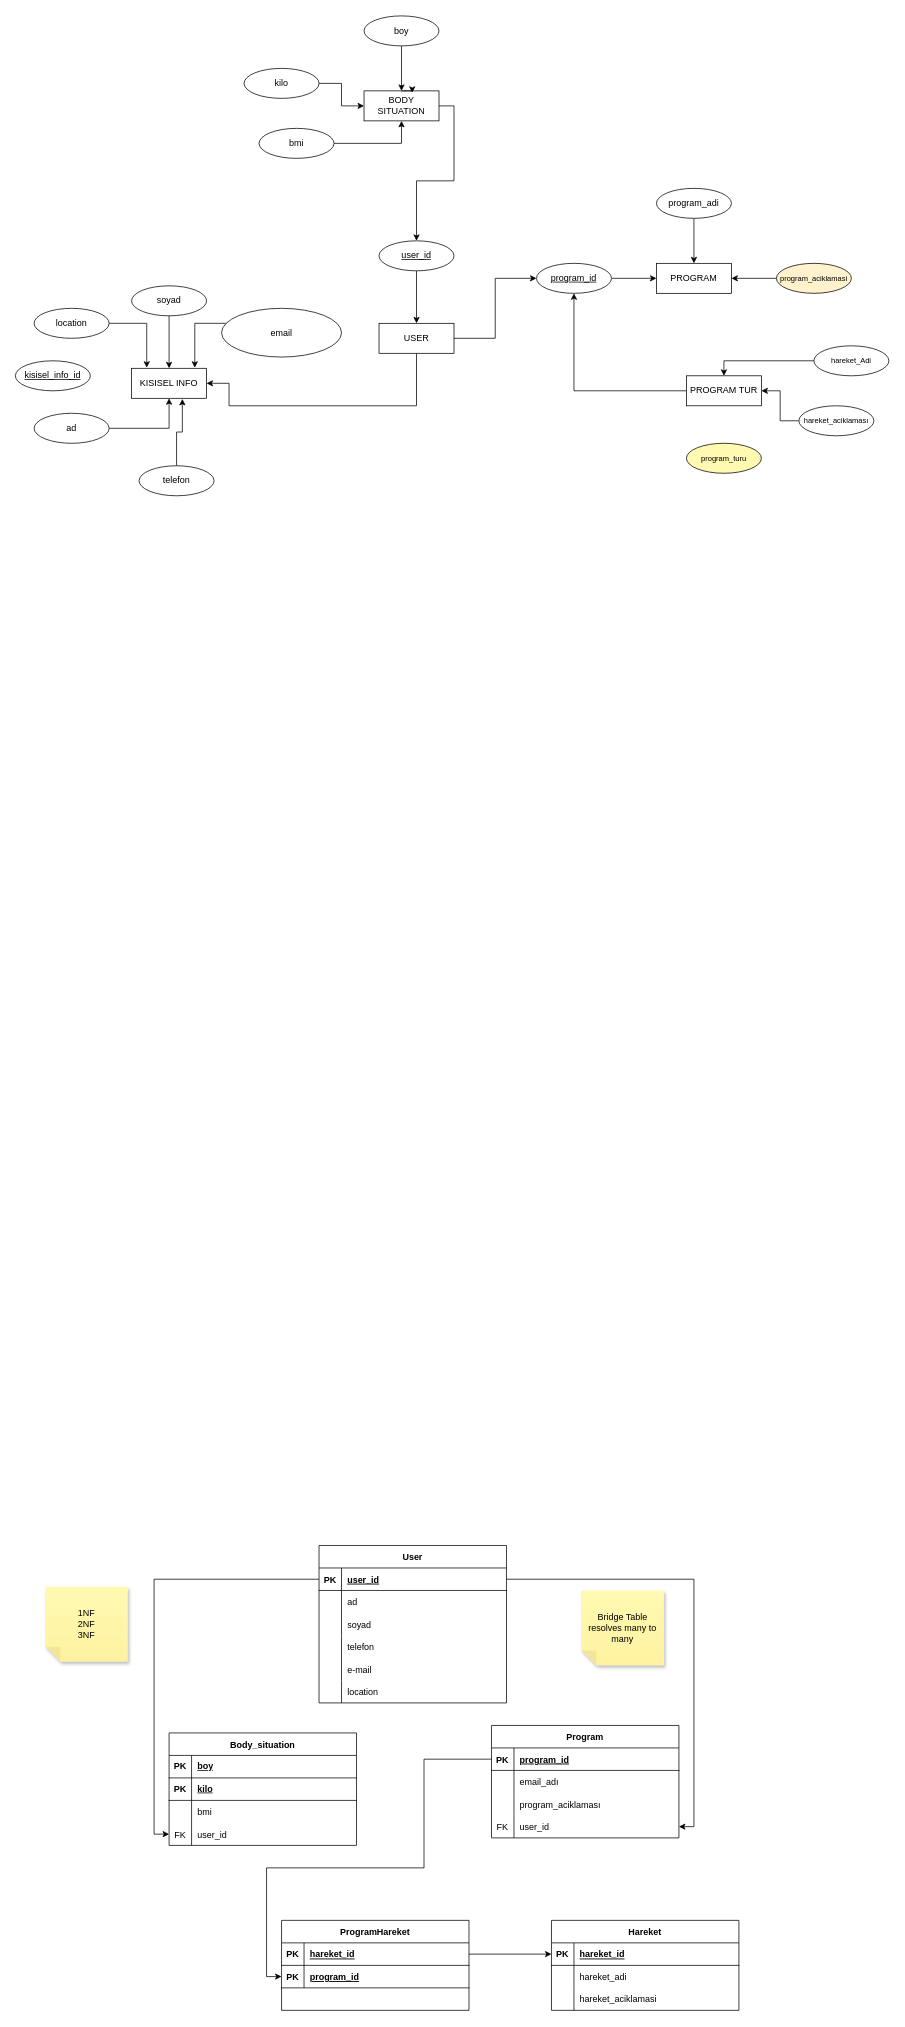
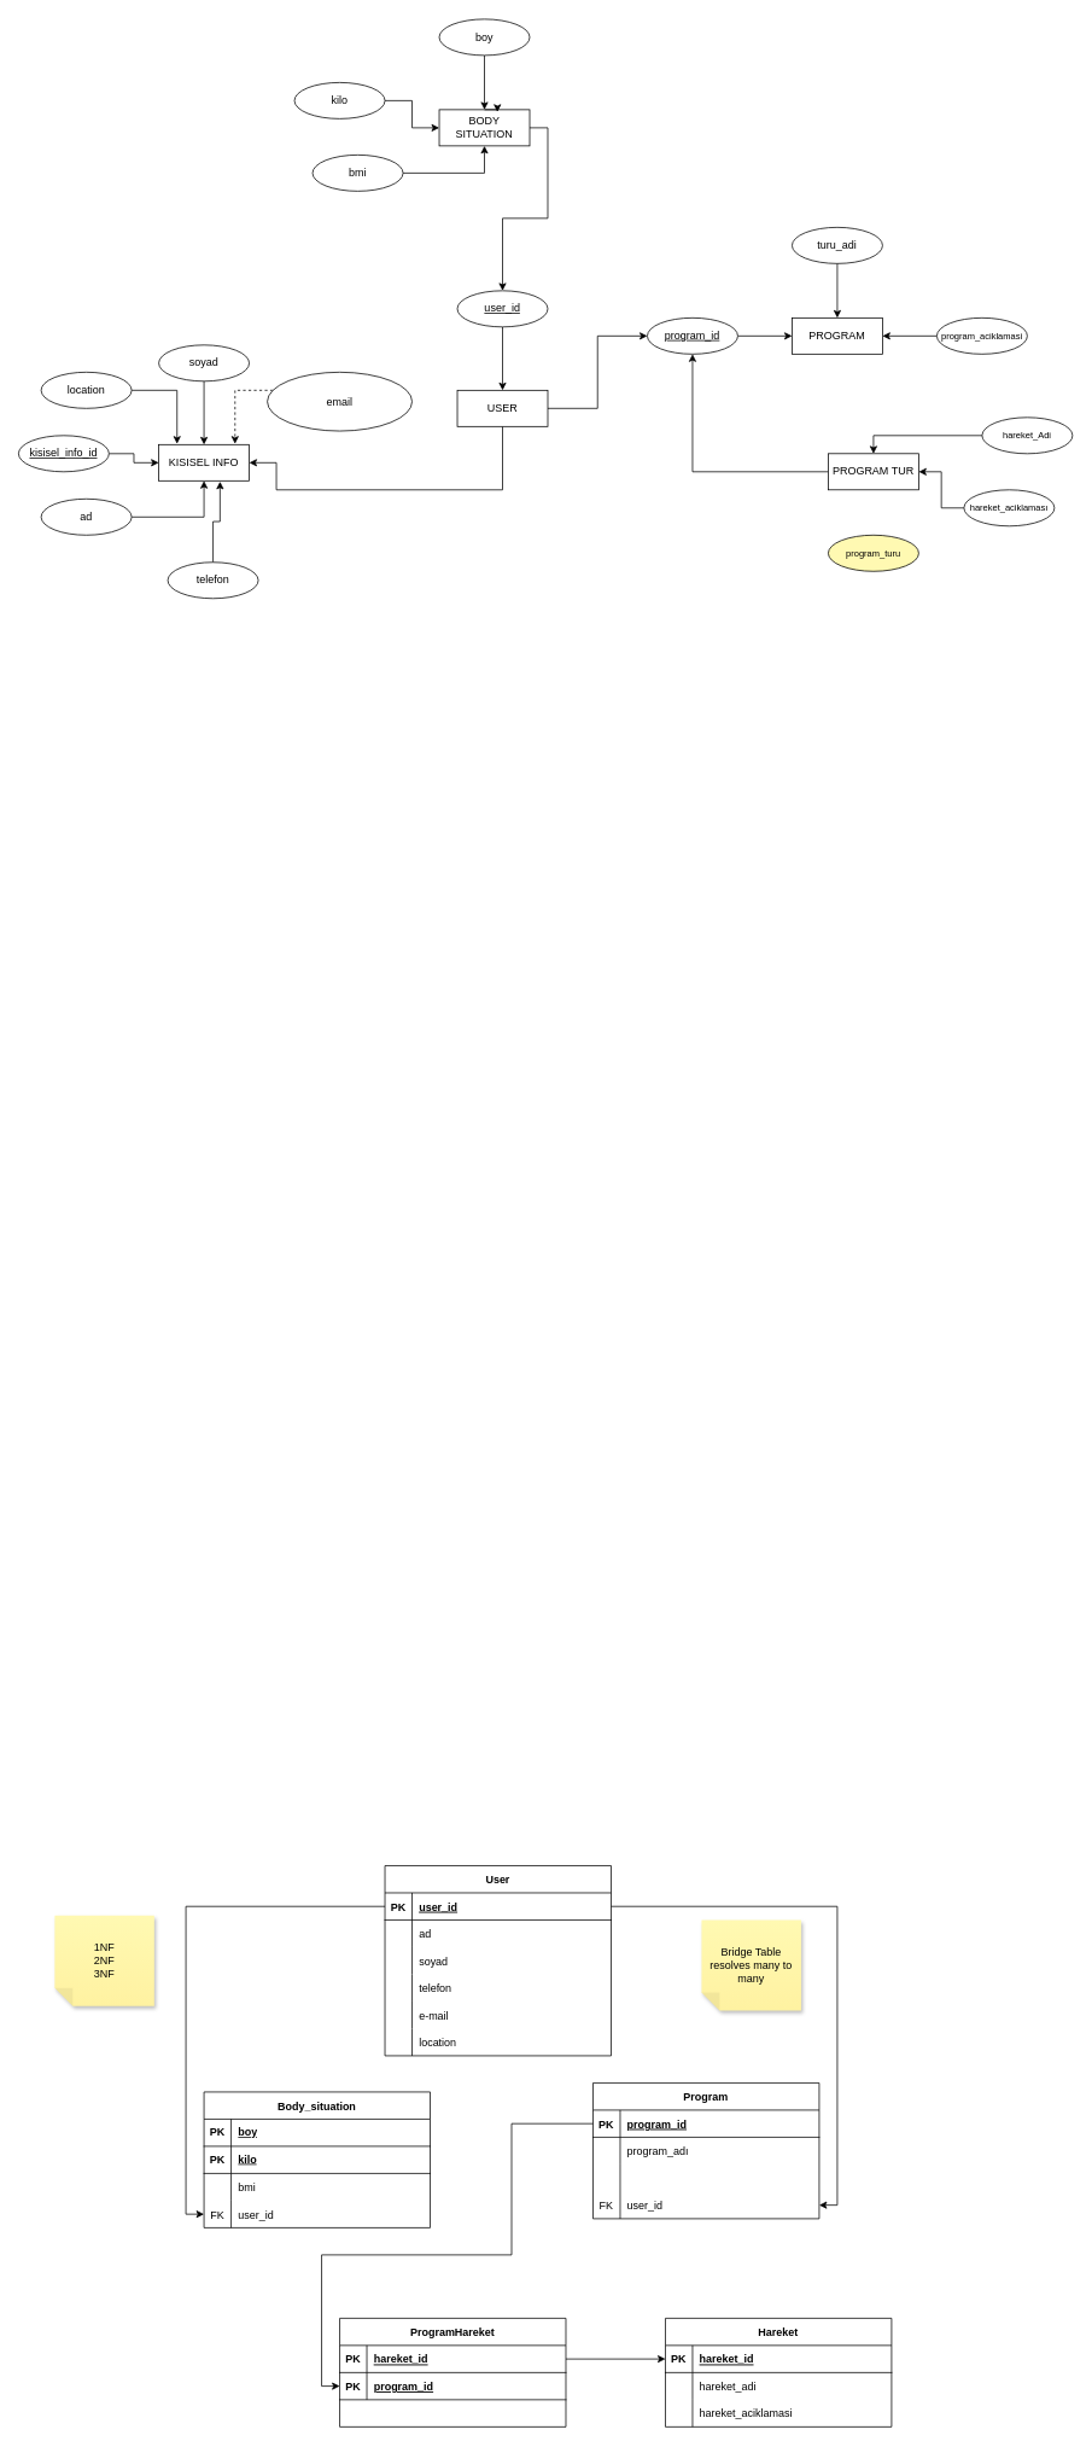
- <mxCell id="35" value="program_adi" style="ellipse;whiteSpace=wrap;html=1;align=center;" parent="1" vertex="1"><mxGeometry x="875" y="250" width="100" height="40" as="geometry" /></mxCell>
+ <mxCell id="35" value="turu_adi" style="ellipse;whiteSpace=wrap;html=1;align=center;" parent="1" vertex="1"><mxGeometry x="875" y="250" width="100" height="40" as="geometry" /></mxCell>
- <mxCell id="37" value="&lt;font style=&quot;font-size: 10px;&quot;&gt;program_aciklamasi&lt;/font&gt;" style="ellipse;whiteSpace=wrap;html=1;align=center;fillColor=#fff2cc;" parent="1" vertex="1"><mxGeometry x="1035" y="350" width="100" height="40" as="geometry" /></mxCell>
+ <mxCell id="37" value="&lt;font style=&quot;font-size: 10px;&quot;&gt;program_aciklamasi&lt;/font&gt;" style="ellipse;whiteSpace=wrap;html=1;align=center;" parent="1" vertex="1"><mxGeometry x="1035" y="350" width="100" height="40" as="geometry" /></mxCell>
- <mxCell id="25" style="edgeStyle=orthogonalEdgeStyle;rounded=0;orthogonalLoop=1;jettySize=auto;html=1;entryX=0.843;entryY=-0.021;entryDx=0;entryDy=0;entryPerimeter=0;" parent="1" source="26" target="7" edge="1"><mxGeometry relative="1" as="geometry"><Array as="points"><mxPoint x="259" y="430" /></Array></mxGeometry></mxCell>
+ <mxCell id="25" style="edgeStyle=orthogonalEdgeStyle;rounded=0;orthogonalLoop=1;jettySize=auto;html=1;entryX=0.843;entryY=-0.021;entryDx=0;entryDy=0;entryPerimeter=0;dashed=1;" parent="1" source="26" target="7" edge="1"><mxGeometry relative="1" as="geometry"><Array as="points"><mxPoint x="259" y="430" /></Array></mxGeometry></mxCell>
+ <mxCell id="19" style="edgeStyle=orthogonalEdgeStyle;rounded=0;orthogonalLoop=1;jettySize=auto;html=1;entryX=0;entryY=0.5;entryDx=0;entryDy=0;" parent="1" source="20" target="7" edge="1"><mxGeometry relative="1" as="geometry" /></mxCell>
- <mxCell id="79" value="email_adı" style="shape=partialRectangle;overflow=hidden;connectable=0;fillColor=none;top=0;left=0;bottom=0;right=0;align=left;spacingLeft=6;" parent="77" vertex="1"><mxGeometry x="30" width="220" height="30" as="geometry"><mxRectangle width="220" height="30" as="alternateBounds" /></mxGeometry></mxCell>
+ <mxCell id="79" value="program_adı" style="shape=partialRectangle;overflow=hidden;connectable=0;fillColor=none;top=0;left=0;bottom=0;right=0;align=left;spacingLeft=6;" parent="77" vertex="1"><mxGeometry x="30" width="220" height="30" as="geometry"><mxRectangle width="220" height="30" as="alternateBounds" /></mxGeometry></mxCell>
- <mxCell id="82" value="program_aciklaması" style="shape=partialRectangle;overflow=hidden;connectable=0;fillColor=none;top=0;left=0;bottom=0;right=0;align=left;spacingLeft=6;" parent="80" vertex="1"><mxGeometry x="30" width="220" height="30" as="geometry"><mxRectangle width="220" height="30" as="alternateBounds" /></mxGeometry></mxCell>
